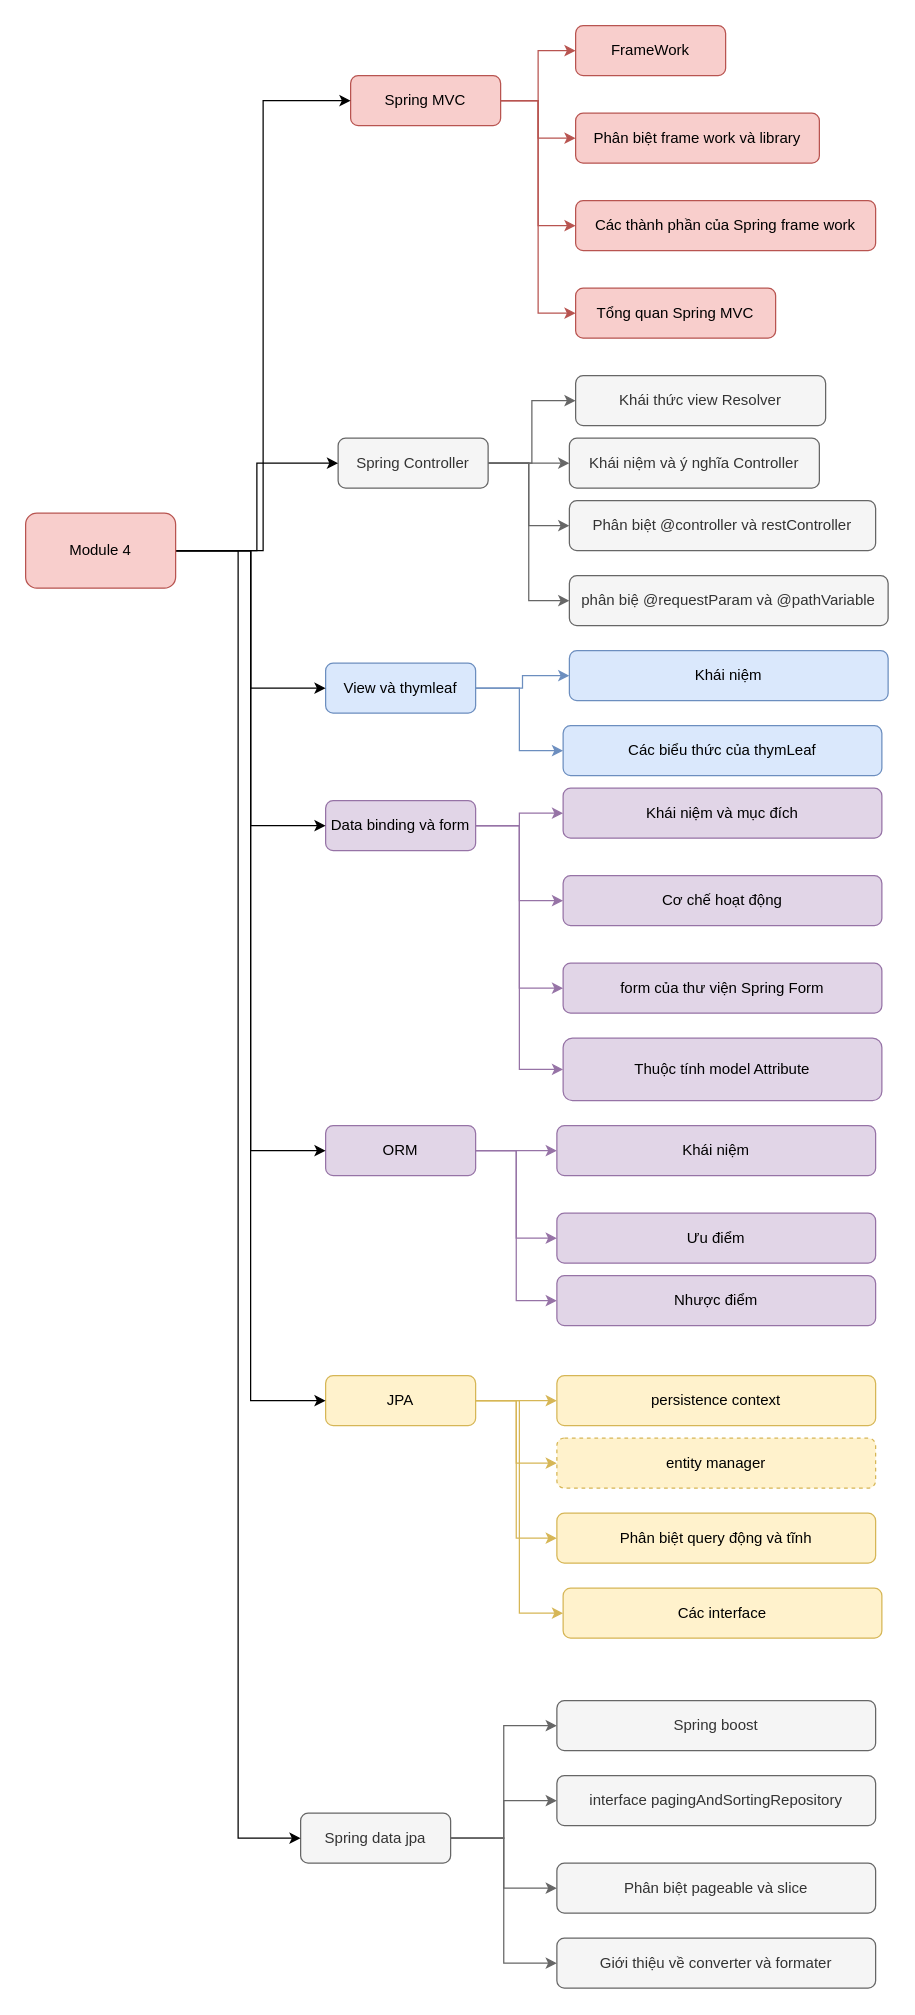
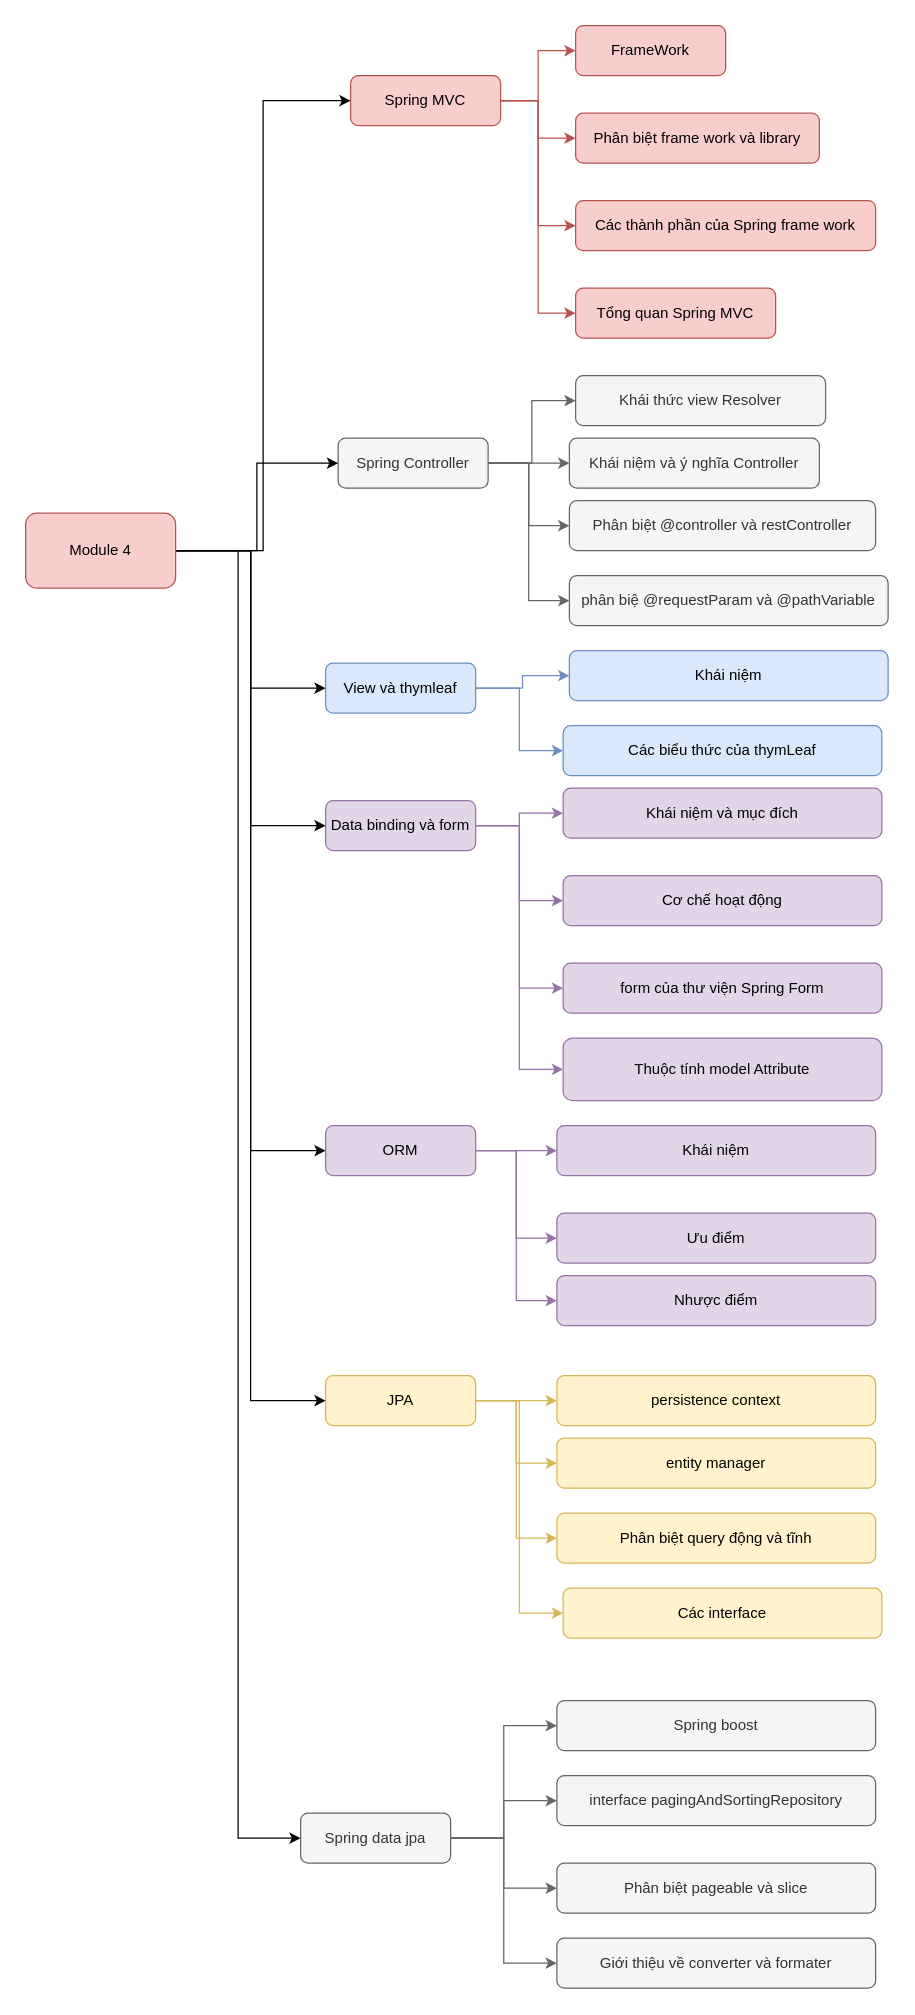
- <mxCell id="47" value="entity manager" style="rounded=1;whiteSpace=wrap;html=1;fillColor=#fff2cc;strokeColor=#d6b656;dashed=1;" vertex="1" parent="1"><mxGeometry x="445" y="1150" width="255" height="40" as="geometry" /></mxCell>
+ <mxCell id="47" value="entity manager" style="rounded=1;whiteSpace=wrap;html=1;fillColor=#fff2cc;strokeColor=#d6b656;" vertex="1" parent="1"><mxGeometry x="445" y="1150" width="255" height="40" as="geometry" /></mxCell>
